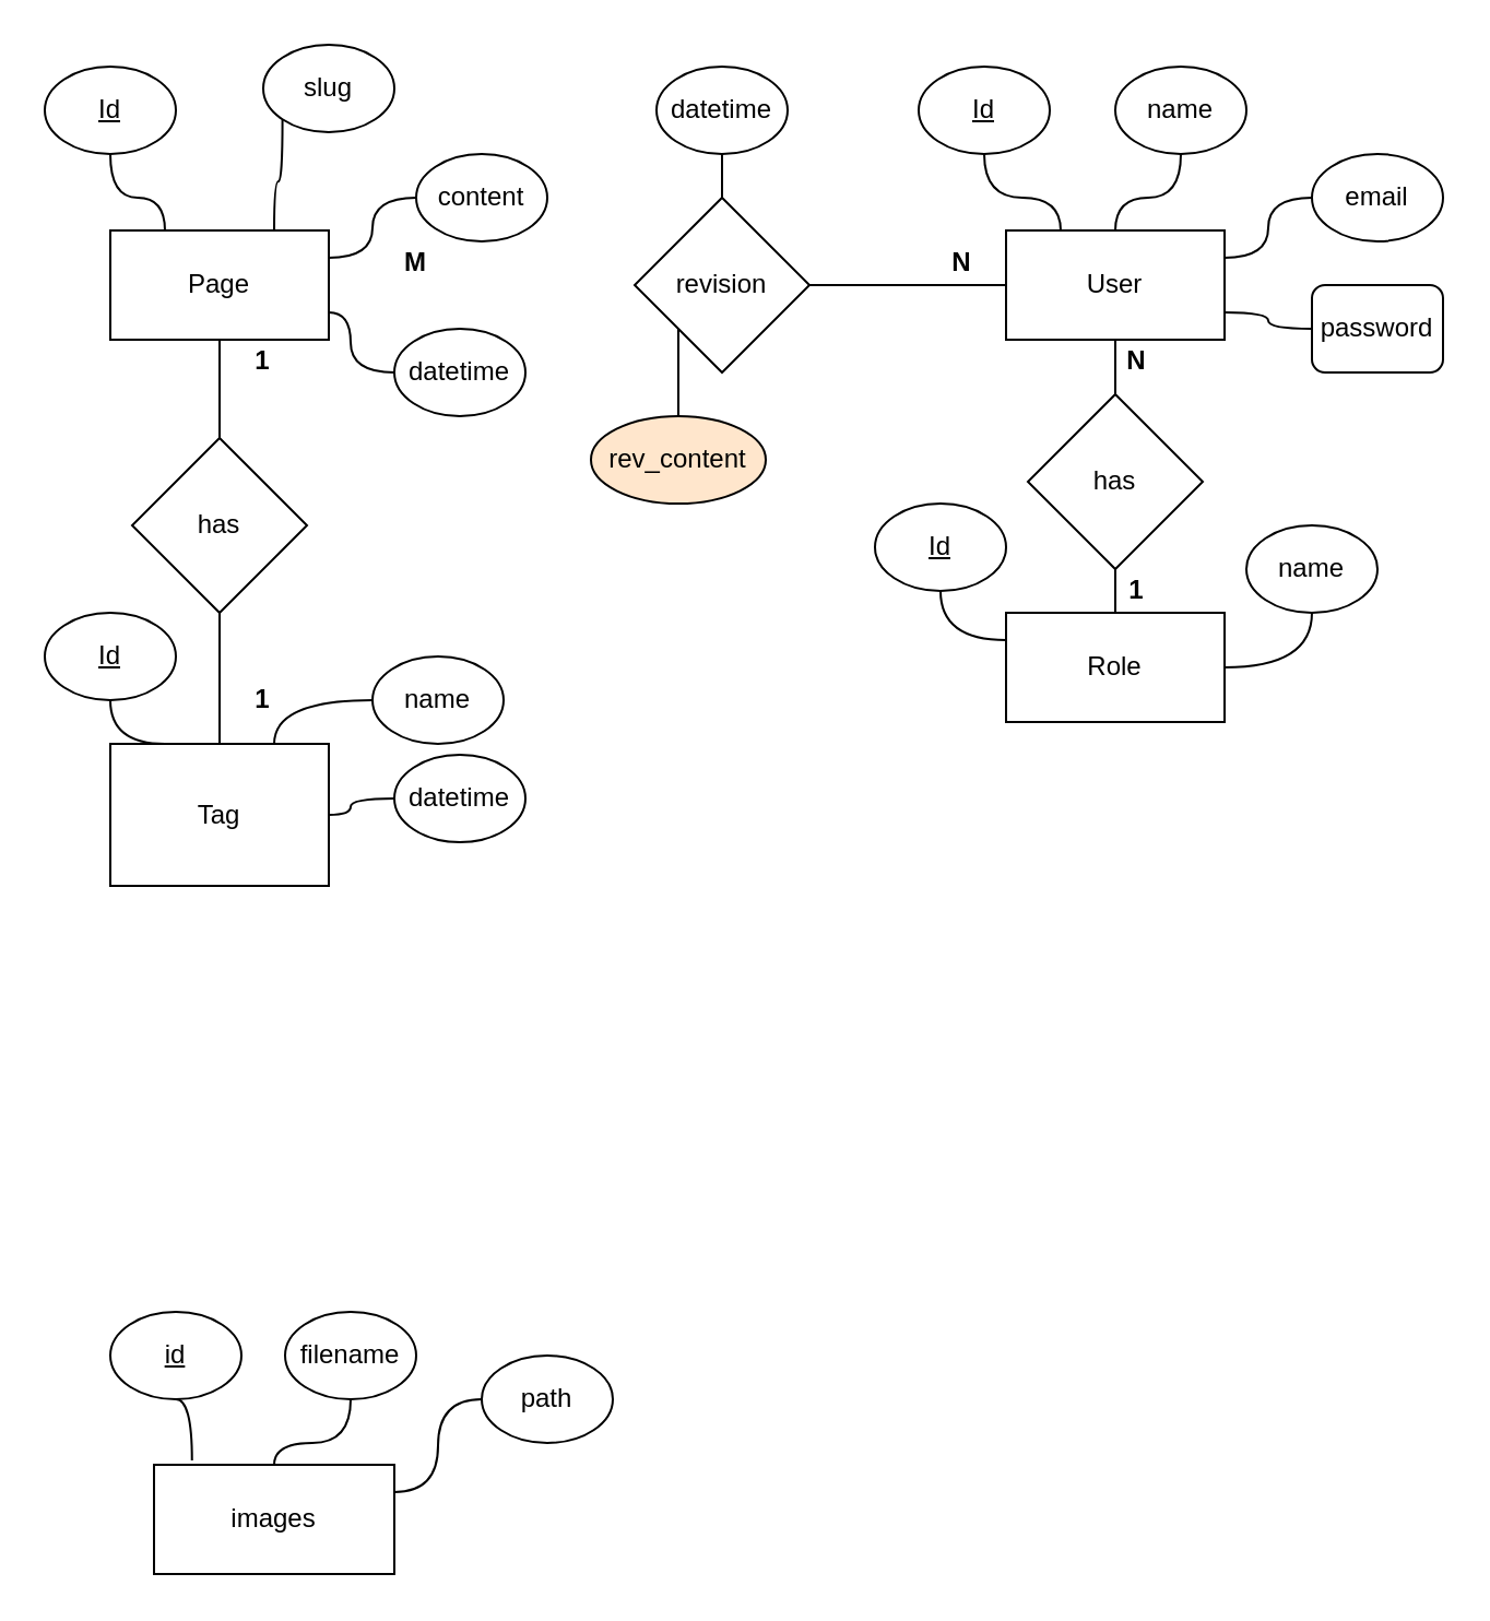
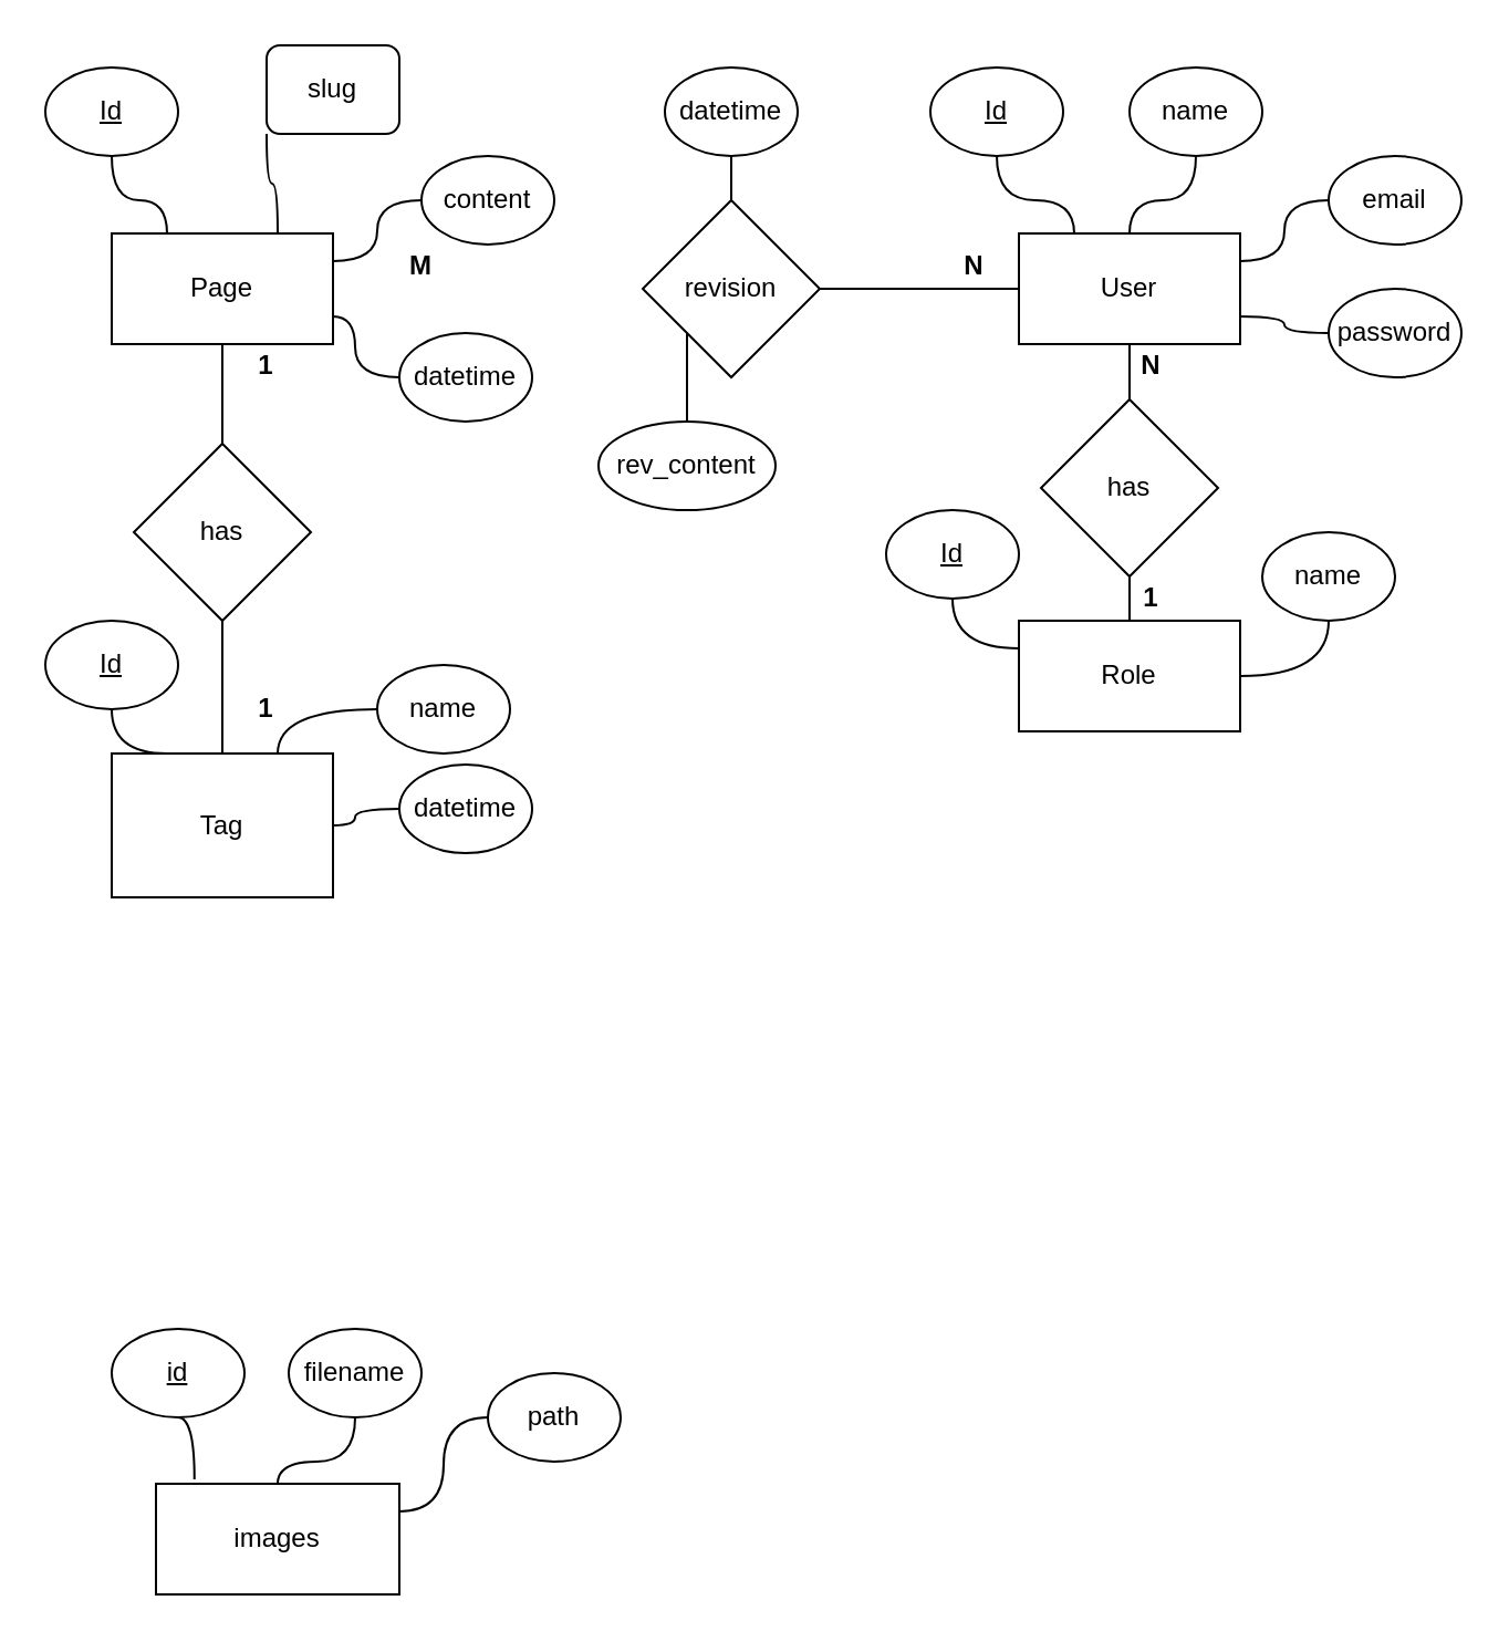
- <mxCell id="9" value="slug" style="ellipse;whiteSpace=wrap;html=1;" parent="1" vertex="1"><mxGeometry x="120" y="20" width="60" height="40" as="geometry" /></mxCell>
+ <mxCell id="9" value="slug" style="whiteSpace=wrap;html=1;rounded=1;" parent="1" vertex="1"><mxGeometry x="120" y="20" width="60" height="40" as="geometry" /></mxCell>
- <mxCell id="21" value="password" style="whiteSpace=wrap;html=1;rounded=1;" parent="1" vertex="1"><mxGeometry x="600" y="130" width="60" height="40" as="geometry" /></mxCell>
+ <mxCell id="21" value="password" style="ellipse;whiteSpace=wrap;html=1;" parent="1" vertex="1"><mxGeometry x="600" y="130" width="60" height="40" as="geometry" /></mxCell>
- <mxCell id="26" value="rev_content" style="ellipse;whiteSpace=wrap;html=1;fillColor=#ffe6cc;" parent="1" vertex="1"><mxGeometry x="270" y="190" width="80" height="40" as="geometry" /></mxCell>
+ <mxCell id="26" value="rev_content" style="ellipse;whiteSpace=wrap;html=1;" parent="1" vertex="1"><mxGeometry x="270" y="190" width="80" height="40" as="geometry" /></mxCell>
